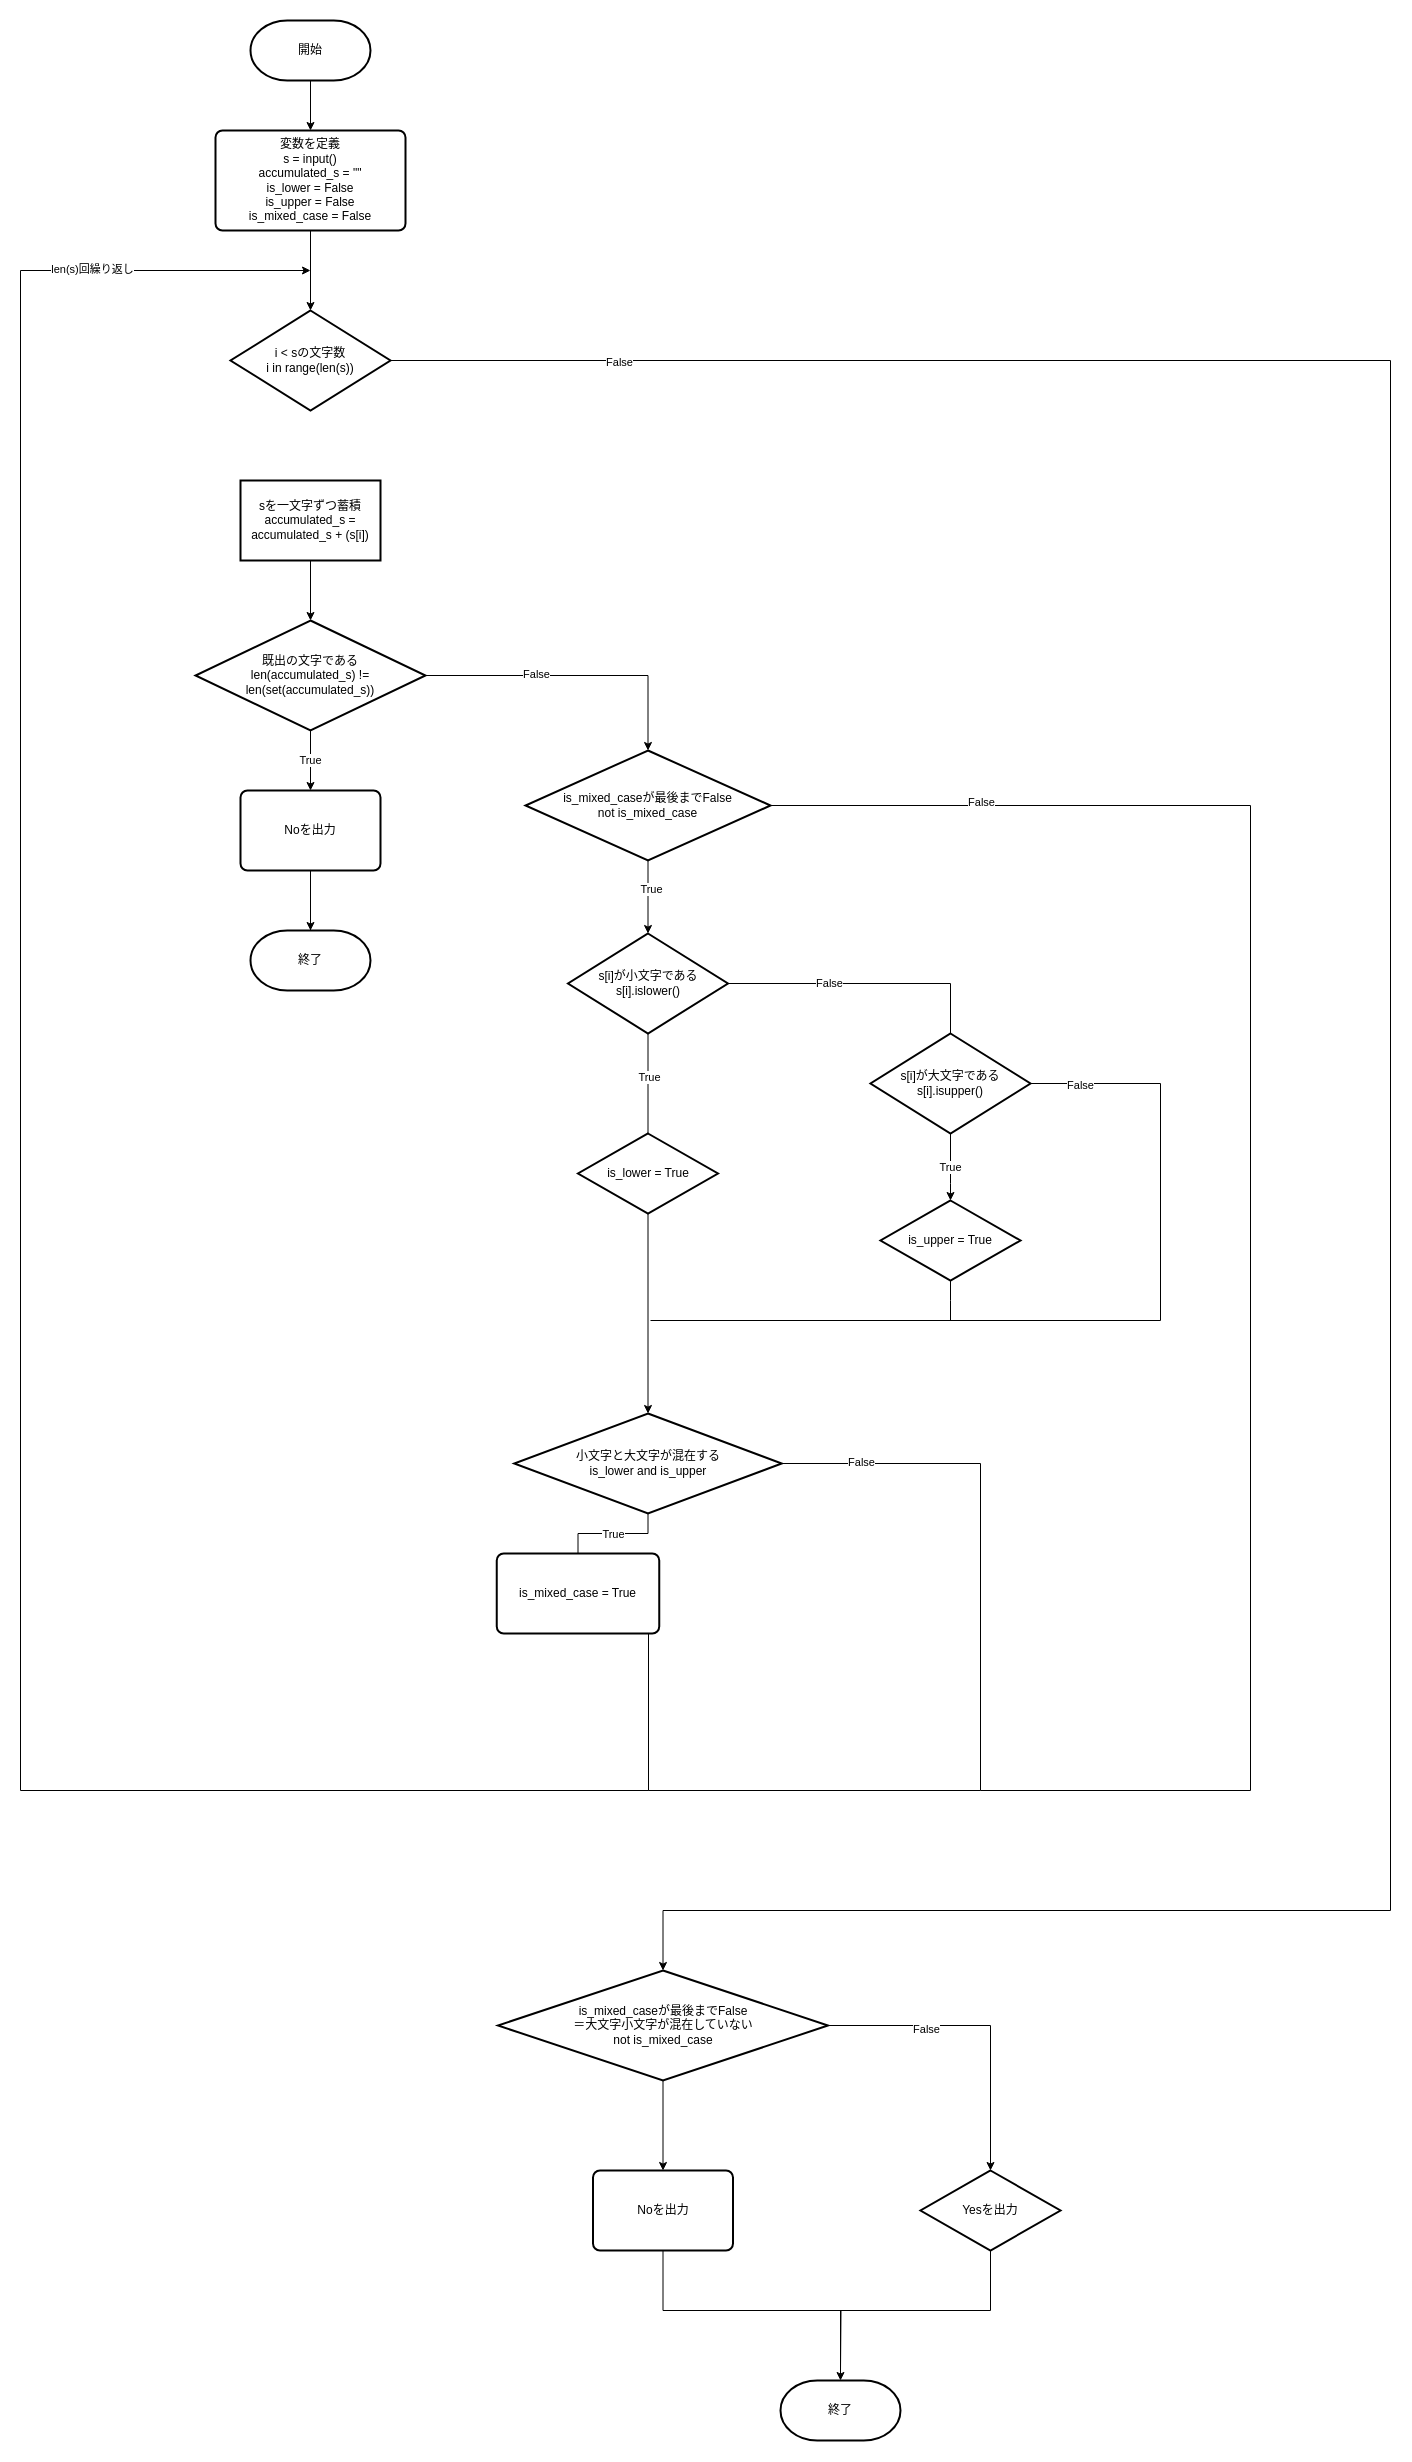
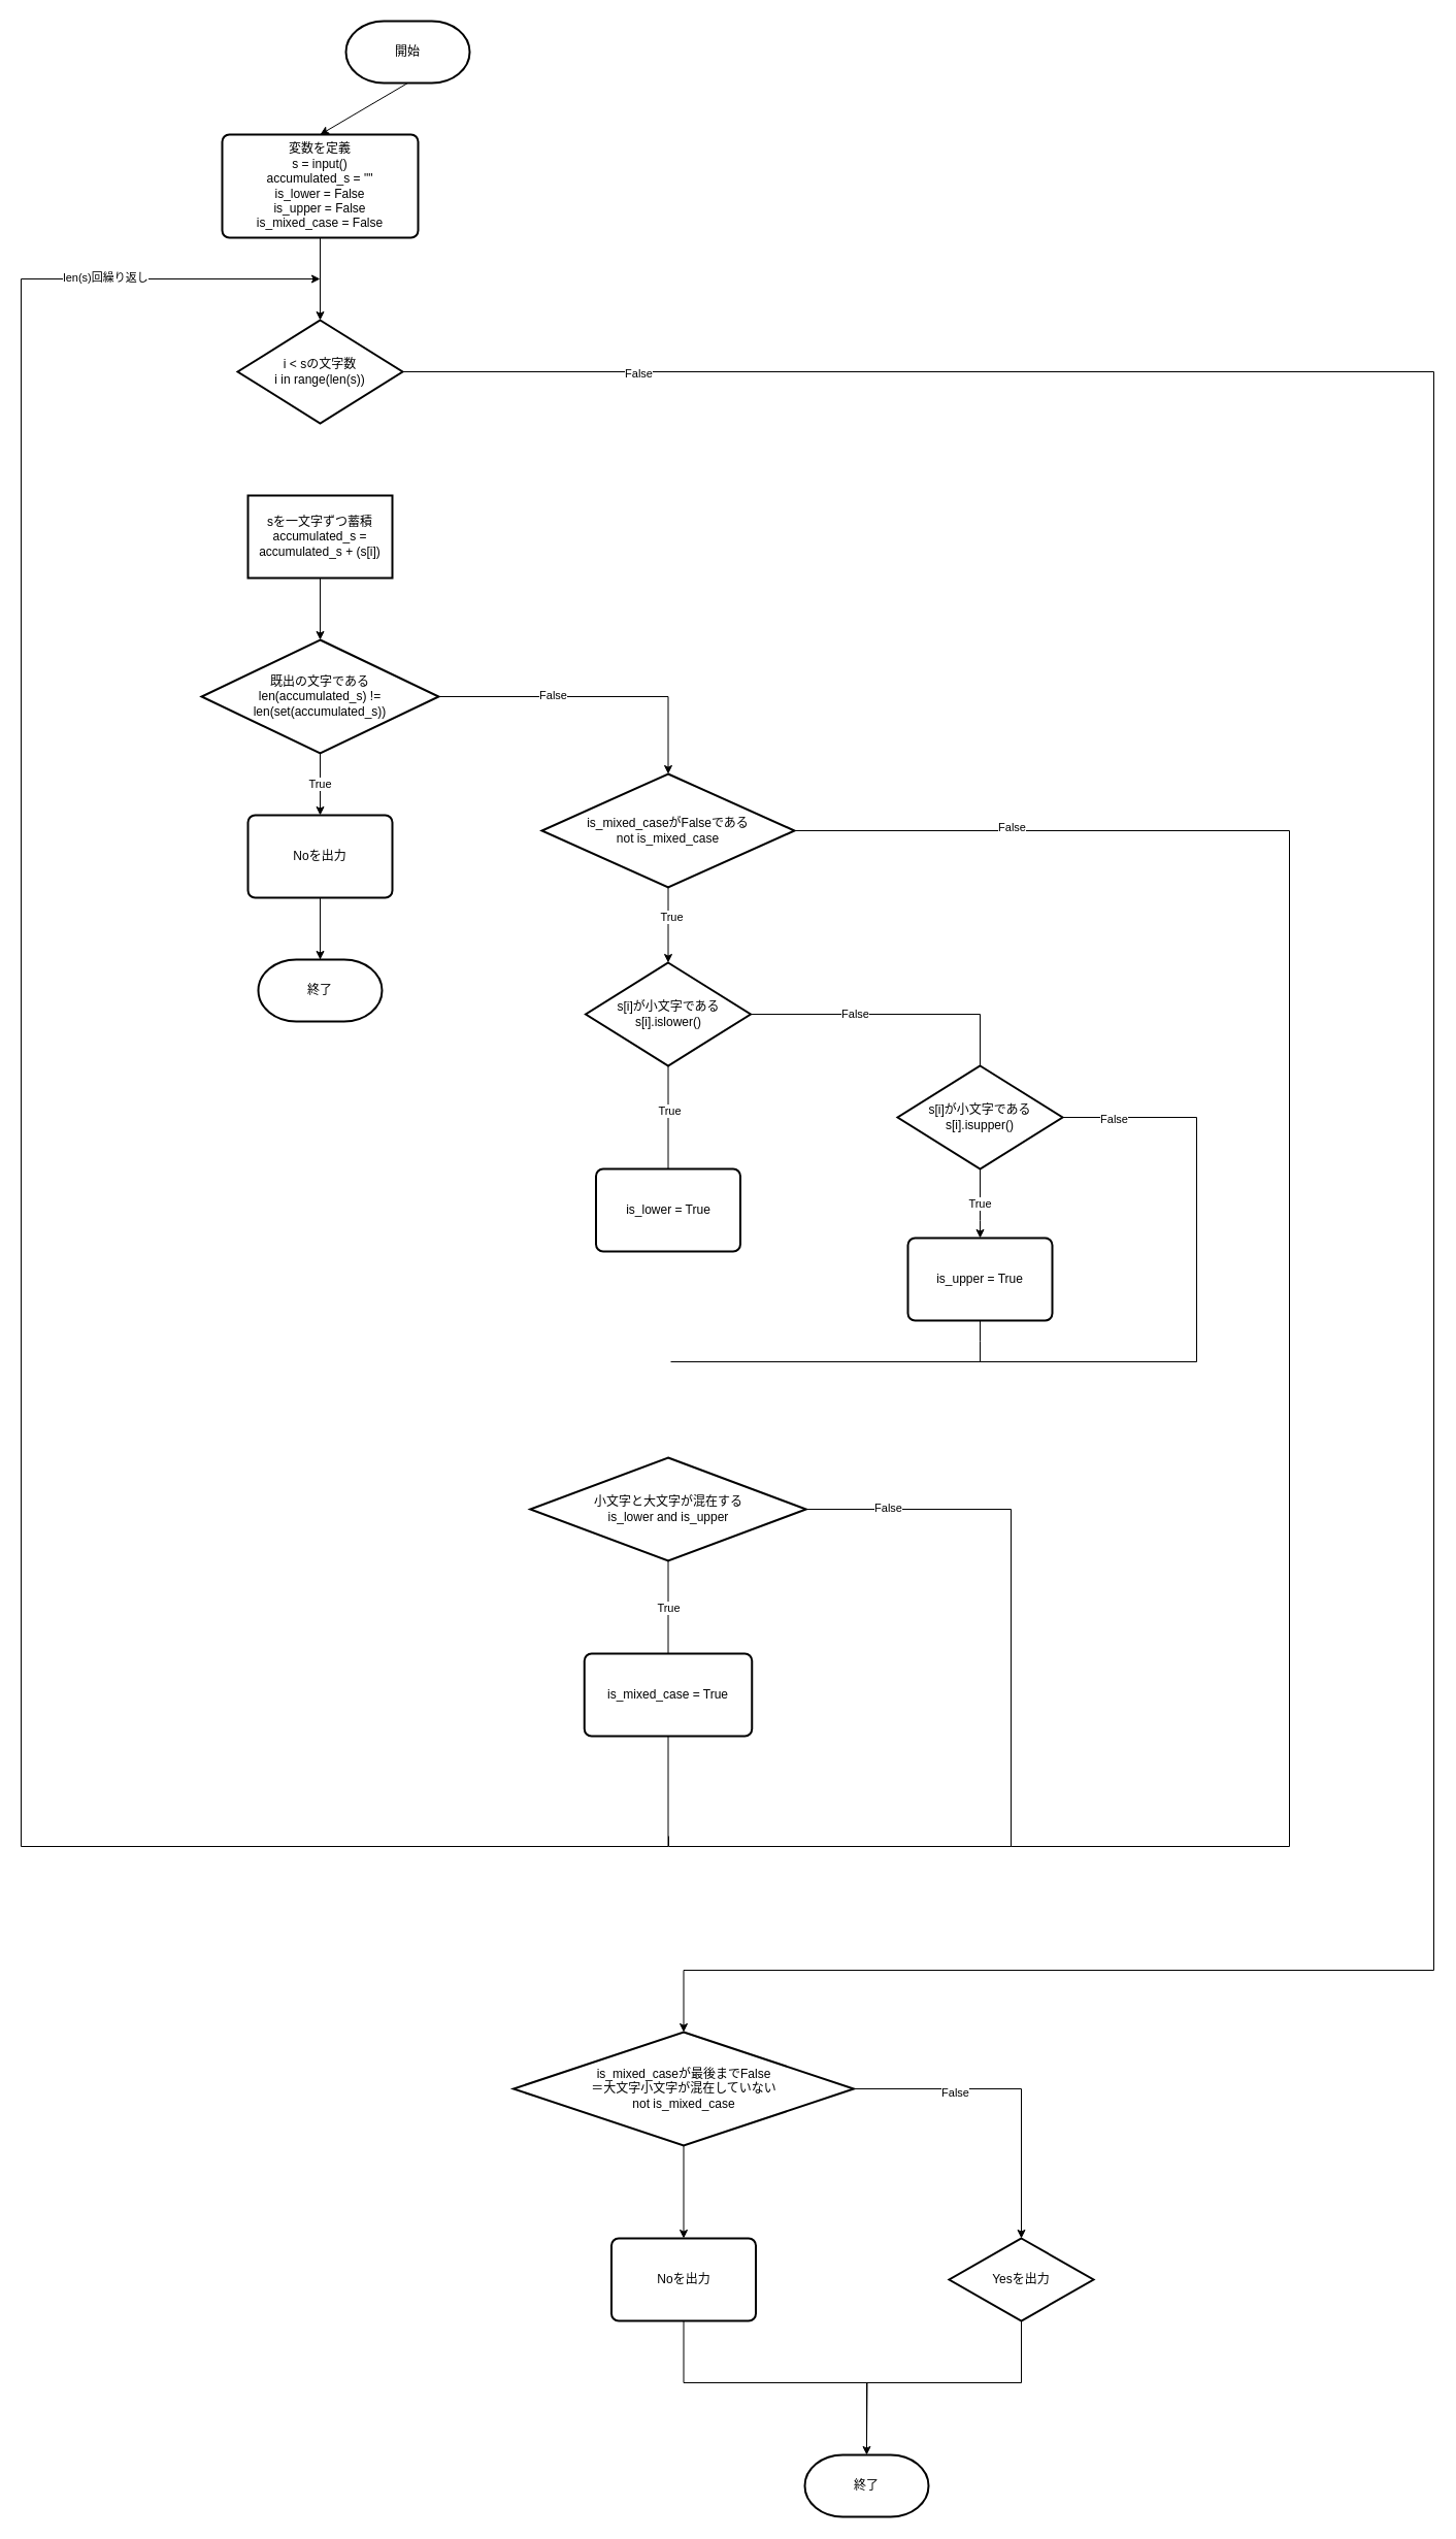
- <mxCell id="3" value="開始" style="strokeWidth=2;html=1;shape=mxgraph.flowchart.terminator;whiteSpace=wrap;" vertex="1" parent="1"><mxGeometry x="250" y="20" width="120" height="60" as="geometry" /></mxCell>
+ <mxCell id="3" value="開始" style="strokeWidth=2;html=1;shape=mxgraph.flowchart.terminator;whiteSpace=wrap;" vertex="1" parent="1"><mxGeometry x="335" y="20" width="120" height="60" as="geometry" /></mxCell>
- <mxCell id="18" value="is_mixed_caseが最後までFalse&lt;br&gt;not is_mixed_case" style="strokeWidth=2;html=1;shape=mxgraph.flowchart.decision;whiteSpace=wrap;" vertex="1" parent="1"><mxGeometry x="525" y="750" width="245" height="110" as="geometry" /></mxCell>
+ <mxCell id="18" value="is_mixed_caseがFalseである&lt;br&gt;not is_mixed_case" style="strokeWidth=2;html=1;shape=mxgraph.flowchart.decision;whiteSpace=wrap;" vertex="1" parent="1"><mxGeometry x="525" y="750" width="245" height="110" as="geometry" /></mxCell>
- <mxCell id="41" value="s[i]が大文字である&lt;br&gt;s[i].isupper()" style="strokeWidth=2;html=1;shape=mxgraph.flowchart.decision;whiteSpace=wrap;" vertex="1" parent="1"><mxGeometry x="870" y="1033" width="160" height="100" as="geometry" /></mxCell>
+ <mxCell id="41" value="s[i]が小文字である&lt;br&gt;s[i].isupper()" style="strokeWidth=2;html=1;shape=mxgraph.flowchart.decision;whiteSpace=wrap;" vertex="1" parent="1"><mxGeometry x="870" y="1033" width="160" height="100" as="geometry" /></mxCell>
- <mxCell id="22" value="is_lower = True" style="rhombus;whiteSpace=wrap;html=1;absoluteArcSize=1;arcSize=14;strokeWidth=2;" vertex="1" parent="1"><mxGeometry x="577.5" y="1133" width="140" height="80" as="geometry" /></mxCell>
+ <mxCell id="22" value="is_lower = True" style="rounded=1;whiteSpace=wrap;html=1;absoluteArcSize=1;arcSize=14;strokeWidth=2;" vertex="1" parent="1"><mxGeometry x="577.5" y="1133" width="140" height="80" as="geometry" /></mxCell>
- <mxCell id="26" value="is_upper = True" style="rhombus;whiteSpace=wrap;html=1;absoluteArcSize=1;arcSize=14;strokeWidth=2;" vertex="1" parent="1"><mxGeometry x="880" y="1200" width="140" height="80" as="geometry" /></mxCell>
+ <mxCell id="26" value="is_upper = True" style="rounded=1;whiteSpace=wrap;html=1;absoluteArcSize=1;arcSize=14;strokeWidth=2;" vertex="1" parent="1"><mxGeometry x="880" y="1200" width="140" height="80" as="geometry" /></mxCell>
- <mxCell id="37" style="edgeStyle=orthogonalEdgeStyle;rounded=0;orthogonalLoop=1;jettySize=auto;html=1;exitX=0.5;exitY=1;exitDx=0;exitDy=0;entryX=0.5;entryY=0;entryDx=0;entryDy=0;entryPerimeter=0;endArrow=classic;endFill=1;" edge="1" parent="1" source="22" target="36"><mxGeometry relative="1" as="geometry"><Array as="points"><mxPoint x="648" y="1413" /></Array></mxGeometry></mxCell>
- <mxCell id="31" value="is_mixed_case = True" style="rounded=1;whiteSpace=wrap;html=1;absoluteArcSize=1;arcSize=14;strokeWidth=2;" vertex="1" parent="1"><mxGeometry x="496.25" y="1553" width="162.5" height="80" as="geometry" /></mxCell>
+ <mxCell id="31" value="is_mixed_case = True" style="rounded=1;whiteSpace=wrap;html=1;absoluteArcSize=1;arcSize=14;strokeWidth=2;" vertex="1" parent="1"><mxGeometry x="566.25" y="1603" width="162.5" height="80" as="geometry" /></mxCell>
